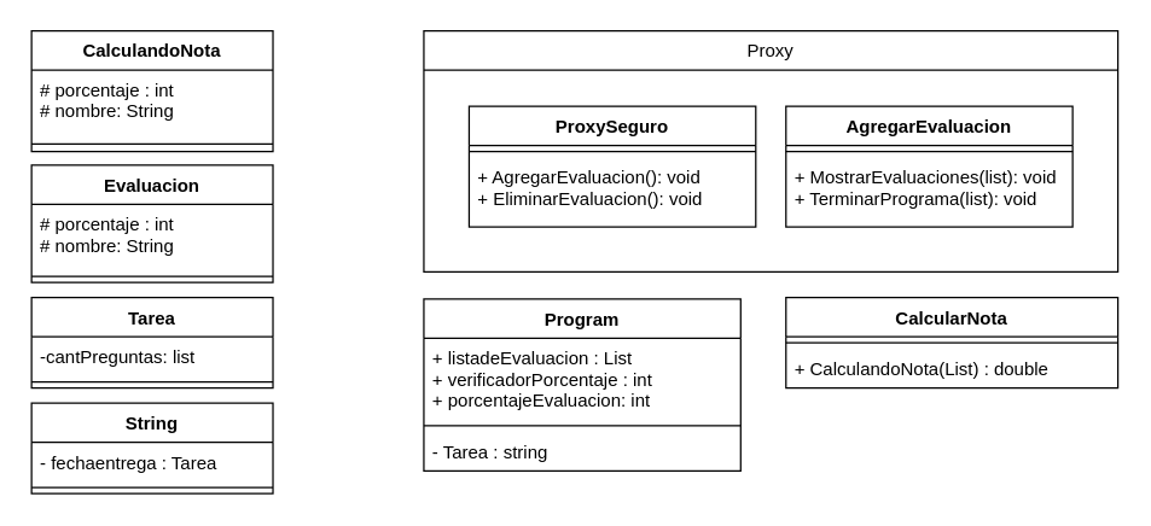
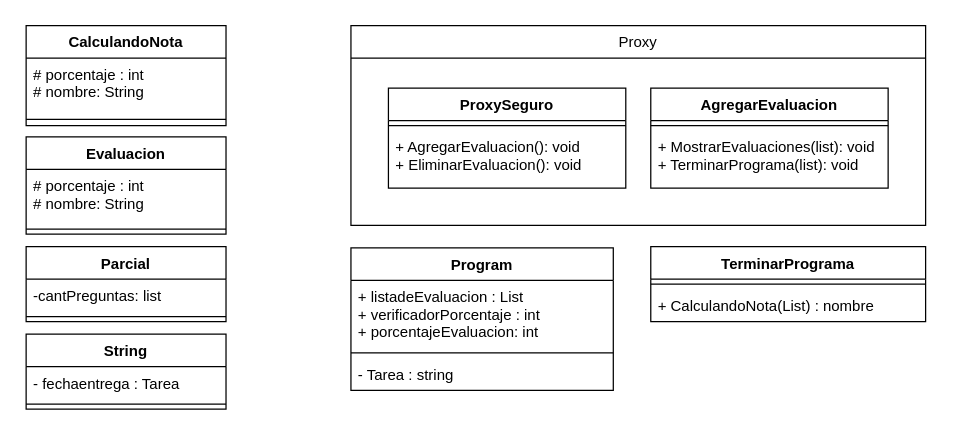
- <mxCell id="8" value="Tarea" style="swimlane;fontStyle=1;align=center;verticalAlign=top;childLayout=stackLayout;horizontal=1;startSize=26;horizontalStack=0;resizeParent=1;resizeParentMax=0;resizeLast=0;collapsible=1;marginBottom=0;" vertex="1" parent="1"><mxGeometry x="20" y="197" width="160" height="60" as="geometry" /></mxCell>
+ <mxCell id="8" value="Parcial" style="swimlane;fontStyle=1;align=center;verticalAlign=top;childLayout=stackLayout;horizontal=1;startSize=26;horizontalStack=0;resizeParent=1;resizeParentMax=0;resizeLast=0;collapsible=1;marginBottom=0;" vertex="1" parent="1"><mxGeometry x="20" y="197" width="160" height="60" as="geometry" /></mxCell>
- <mxCell id="14" value="CalcularNota" style="swimlane;fontStyle=1;align=center;verticalAlign=top;childLayout=stackLayout;horizontal=1;startSize=26;horizontalStack=0;resizeParent=1;resizeParentMax=0;resizeLast=0;collapsible=1;marginBottom=0;" vertex="1" parent="1"><mxGeometry x="520" y="197" width="220" height="60" as="geometry" /></mxCell>
+ <mxCell id="14" value="TerminarPrograma" style="swimlane;fontStyle=1;align=center;verticalAlign=top;childLayout=stackLayout;horizontal=1;startSize=26;horizontalStack=0;resizeParent=1;resizeParentMax=0;resizeLast=0;collapsible=1;marginBottom=0;" vertex="1" parent="1"><mxGeometry x="520" y="197" width="220" height="60" as="geometry" /></mxCell>
- <mxCell id="16" value="+ CalculandoNota(List) : double" style="text;strokeColor=none;fillColor=none;align=left;verticalAlign=top;spacingLeft=4;spacingRight=4;overflow=hidden;rotatable=0;points=[[0,0.5],[1,0.5]];portConstraint=eastwest;" vertex="1" parent="14"><mxGeometry y="34" width="220" height="26" as="geometry" /></mxCell>
+ <mxCell id="16" value="+ CalculandoNota(List) : nombre" style="text;strokeColor=none;fillColor=none;align=left;verticalAlign=top;spacingLeft=4;spacingRight=4;overflow=hidden;rotatable=0;points=[[0,0.5],[1,0.5]];portConstraint=eastwest;" vertex="1" parent="14"><mxGeometry y="34" width="220" height="26" as="geometry" /></mxCell>
